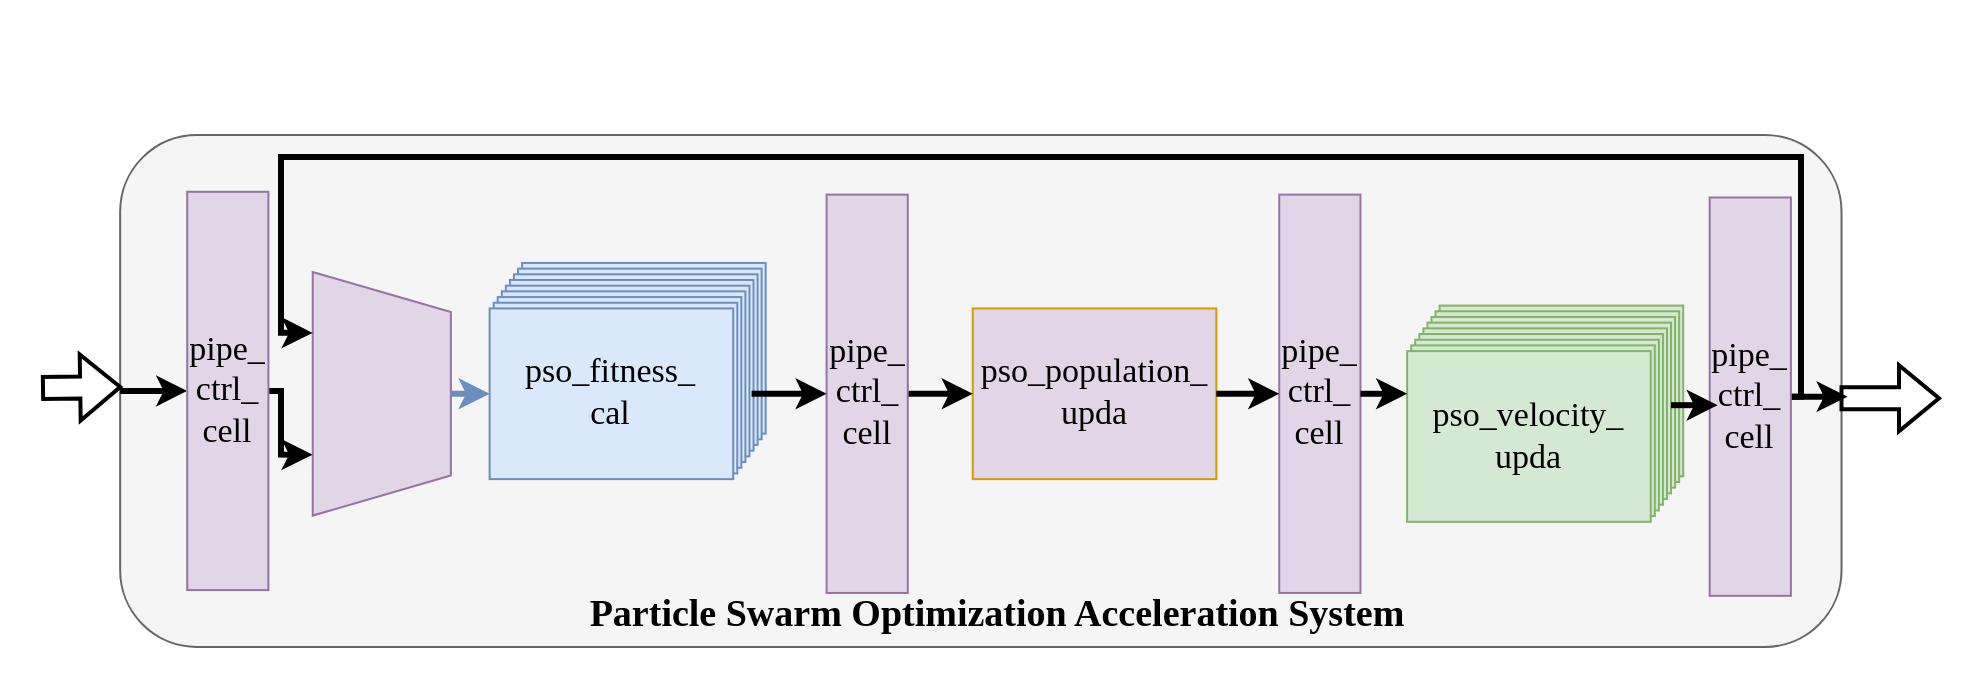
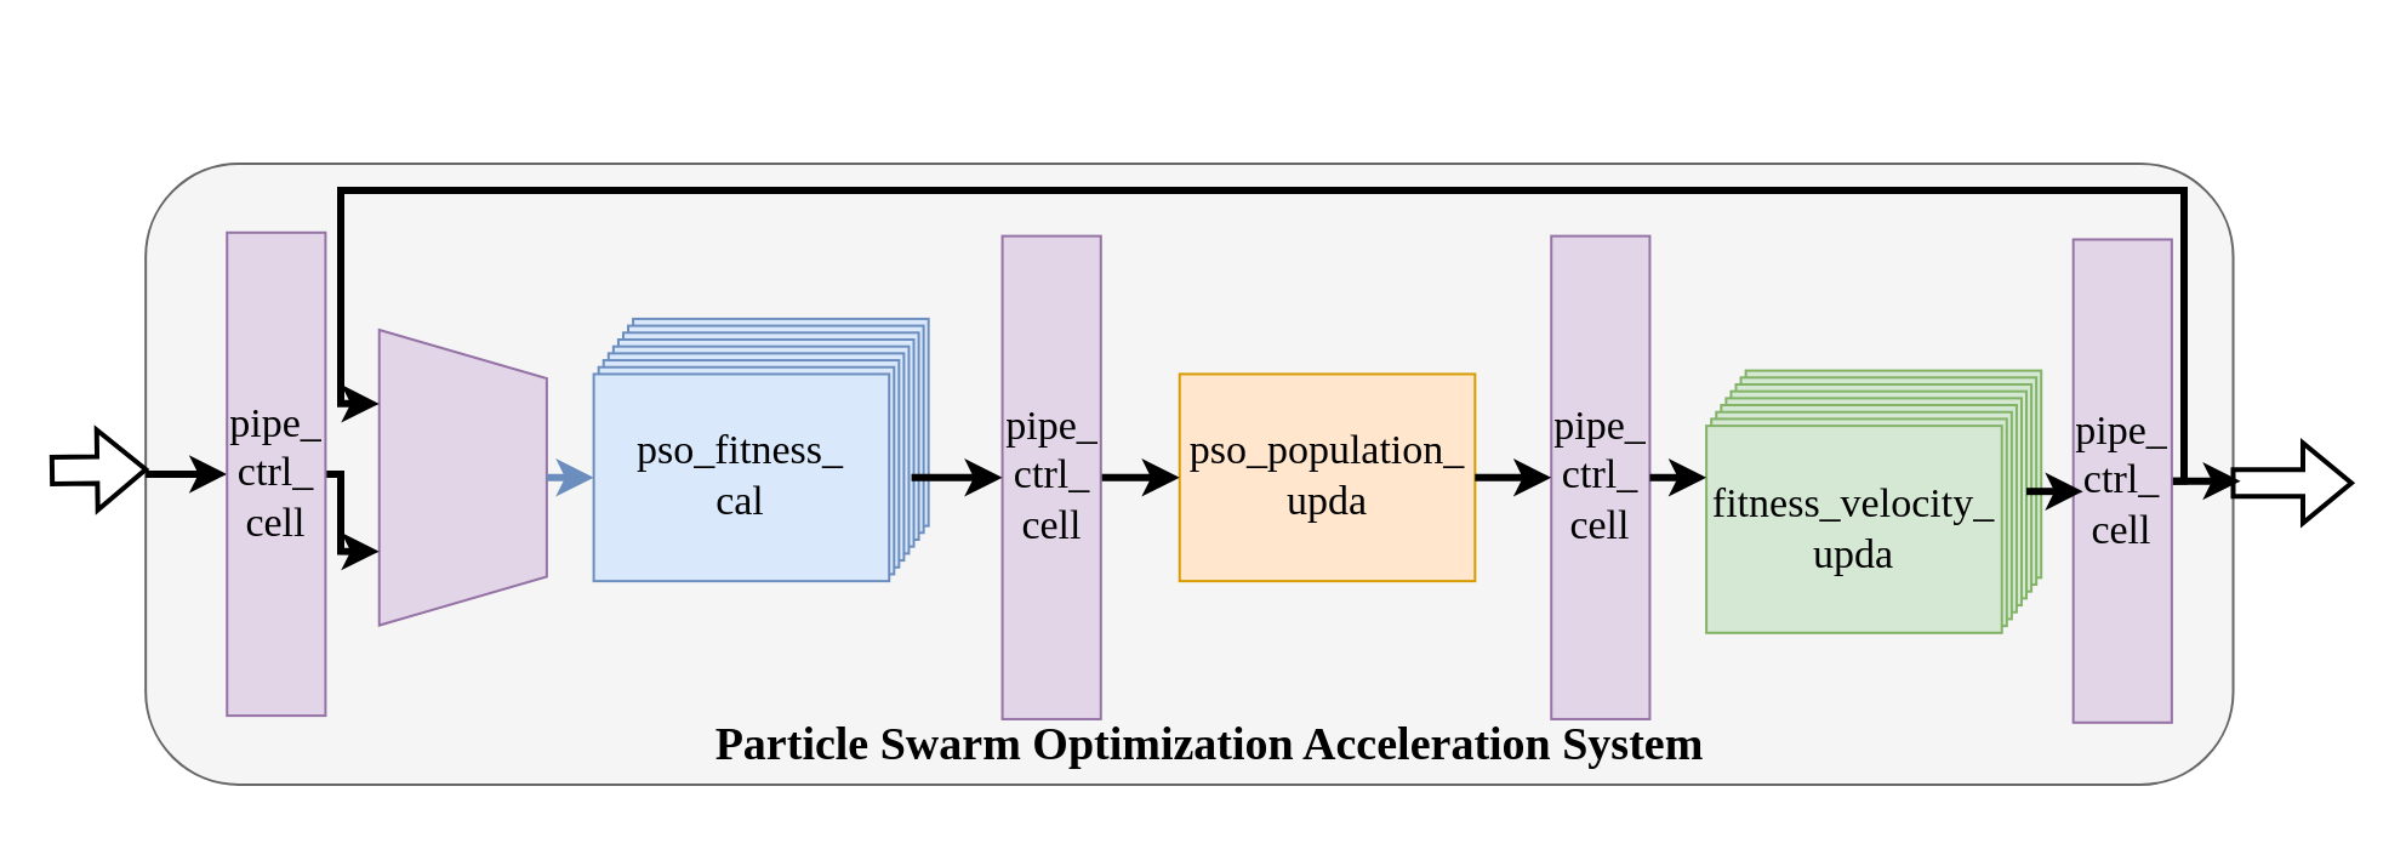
- <mxCell id="5" value="&lt;font style=&quot;font-size: 17px&quot; face=&quot;Times New Roman&quot;&gt;&lt;span&gt;pso_population_&lt;br&gt;upda&lt;/span&gt;&lt;/font&gt;" style="rounded=0;whiteSpace=wrap;html=1;fillColor=#e1d5e7;strokeColor=#d79b00;" parent="2" vertex="1"><mxGeometry x="465.865" y="133.718" width="121.795" height="85.352" as="geometry" /></mxCell>
+ <mxCell id="5" value="&lt;font style=&quot;font-size: 17px&quot; face=&quot;Times New Roman&quot;&gt;&lt;span&gt;pso_population_&lt;br&gt;upda&lt;/span&gt;&lt;/font&gt;" style="rounded=0;whiteSpace=wrap;html=1;fillColor=#ffe6cc;strokeColor=#d79b00;" parent="2" vertex="1"><mxGeometry x="465.865" y="133.718" width="121.795" height="85.352" as="geometry" /></mxCell>
- <mxCell id="38" value="&lt;font style=&quot;font-size: 17px&quot; face=&quot;Times New Roman&quot;&gt;pso_velocity_&lt;br&gt;upda&lt;/font&gt;" style="rounded=0;whiteSpace=wrap;html=1;fillColor=#d5e8d4;strokeColor=#82b366;" parent="2" vertex="1"><mxGeometry x="683.066" y="155.056" width="121.795" height="85.352" as="geometry" /></mxCell>
+ <mxCell id="38" value="&lt;font style=&quot;font-size: 17px&quot; face=&quot;Times New Roman&quot;&gt;fitness_velocity_&lt;br&gt;upda&lt;/font&gt;" style="rounded=0;whiteSpace=wrap;html=1;fillColor=#d5e8d4;strokeColor=#82b366;" parent="2" vertex="1"><mxGeometry x="683.066" y="155.056" width="121.795" height="85.352" as="geometry" /></mxCell>
